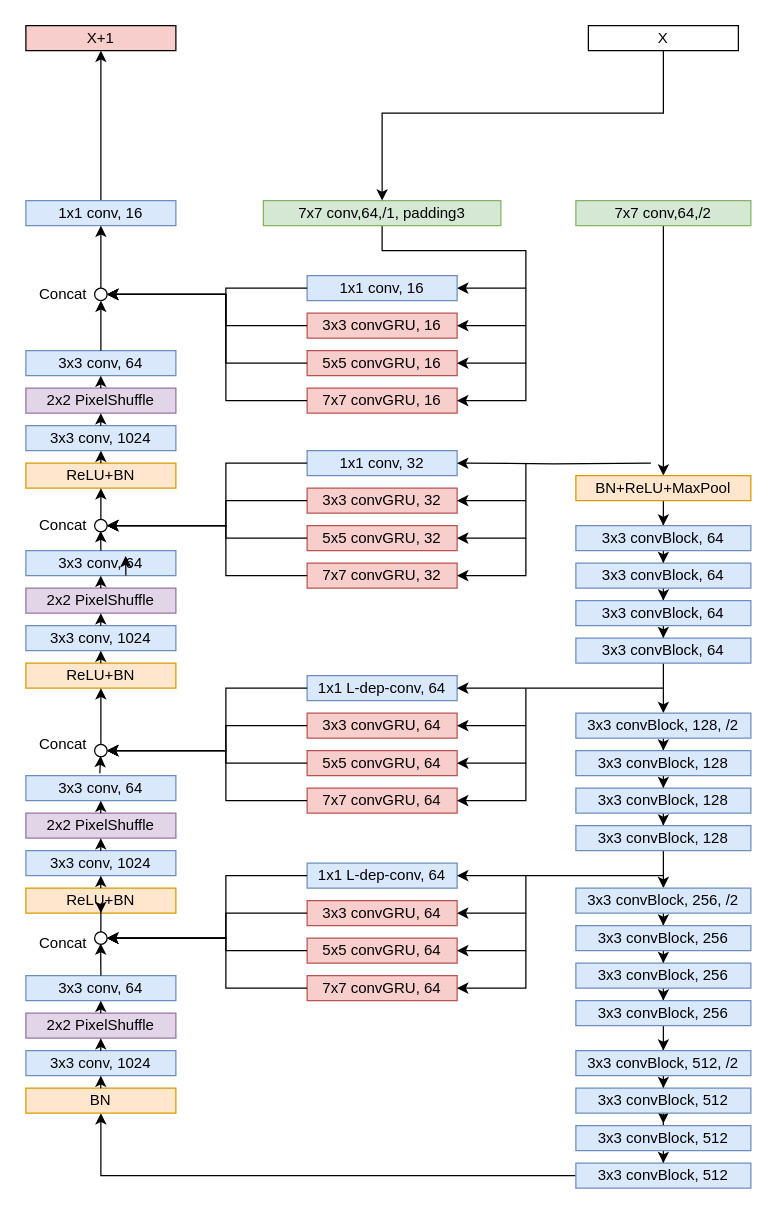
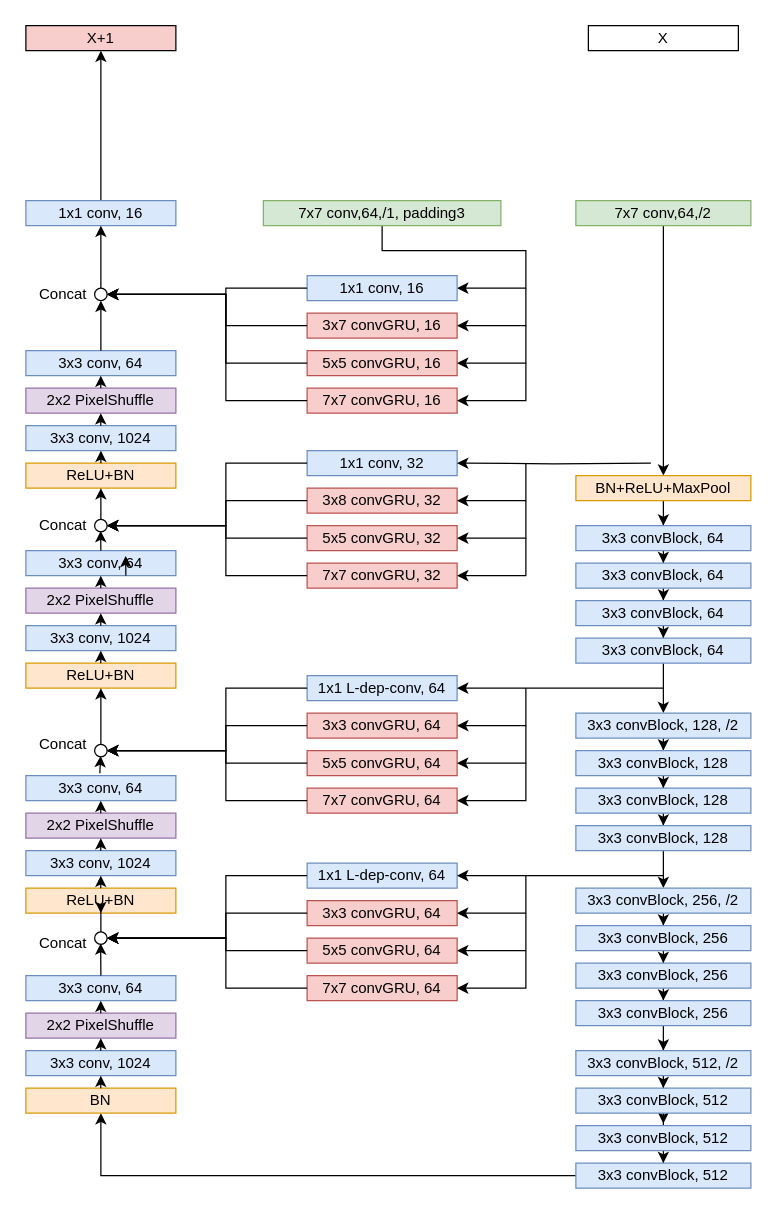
- <mxCell id="91" style="edgeStyle=orthogonalEdgeStyle;rounded=0;orthogonalLoop=1;jettySize=auto;html=1;" parent="1" source="92" target="3" edge="1"><mxGeometry relative="1" as="geometry"><Array as="points"><mxPoint x="530" y="90" /><mxPoint x="305" y="90" /></Array></mxGeometry></mxCell>
- <mxCell id="13" value="3x3 convGRU, 16" style="rounded=0;whiteSpace=wrap;html=1;fillColor=#f8cecc;strokeColor=#b85450;" parent="11" vertex="1"><mxGeometry y="30" width="120" height="20" as="geometry" /></mxCell>
+ <mxCell id="13" value="3x7 convGRU, 16" style="rounded=0;whiteSpace=wrap;html=1;fillColor=#f8cecc;strokeColor=#b85450;" parent="11" vertex="1"><mxGeometry y="30" width="120" height="20" as="geometry" /></mxCell>
- <mxCell id="8" value="3x3 convGRU, 32" style="rounded=0;whiteSpace=wrap;html=1;fillColor=#f8cecc;strokeColor=#b85450;" parent="6" vertex="1"><mxGeometry y="30" width="120" height="20" as="geometry" /></mxCell>
+ <mxCell id="8" value="3x8 convGRU, 32" style="rounded=0;whiteSpace=wrap;html=1;fillColor=#f8cecc;strokeColor=#b85450;" parent="6" vertex="1"><mxGeometry y="30" width="120" height="20" as="geometry" /></mxCell>
